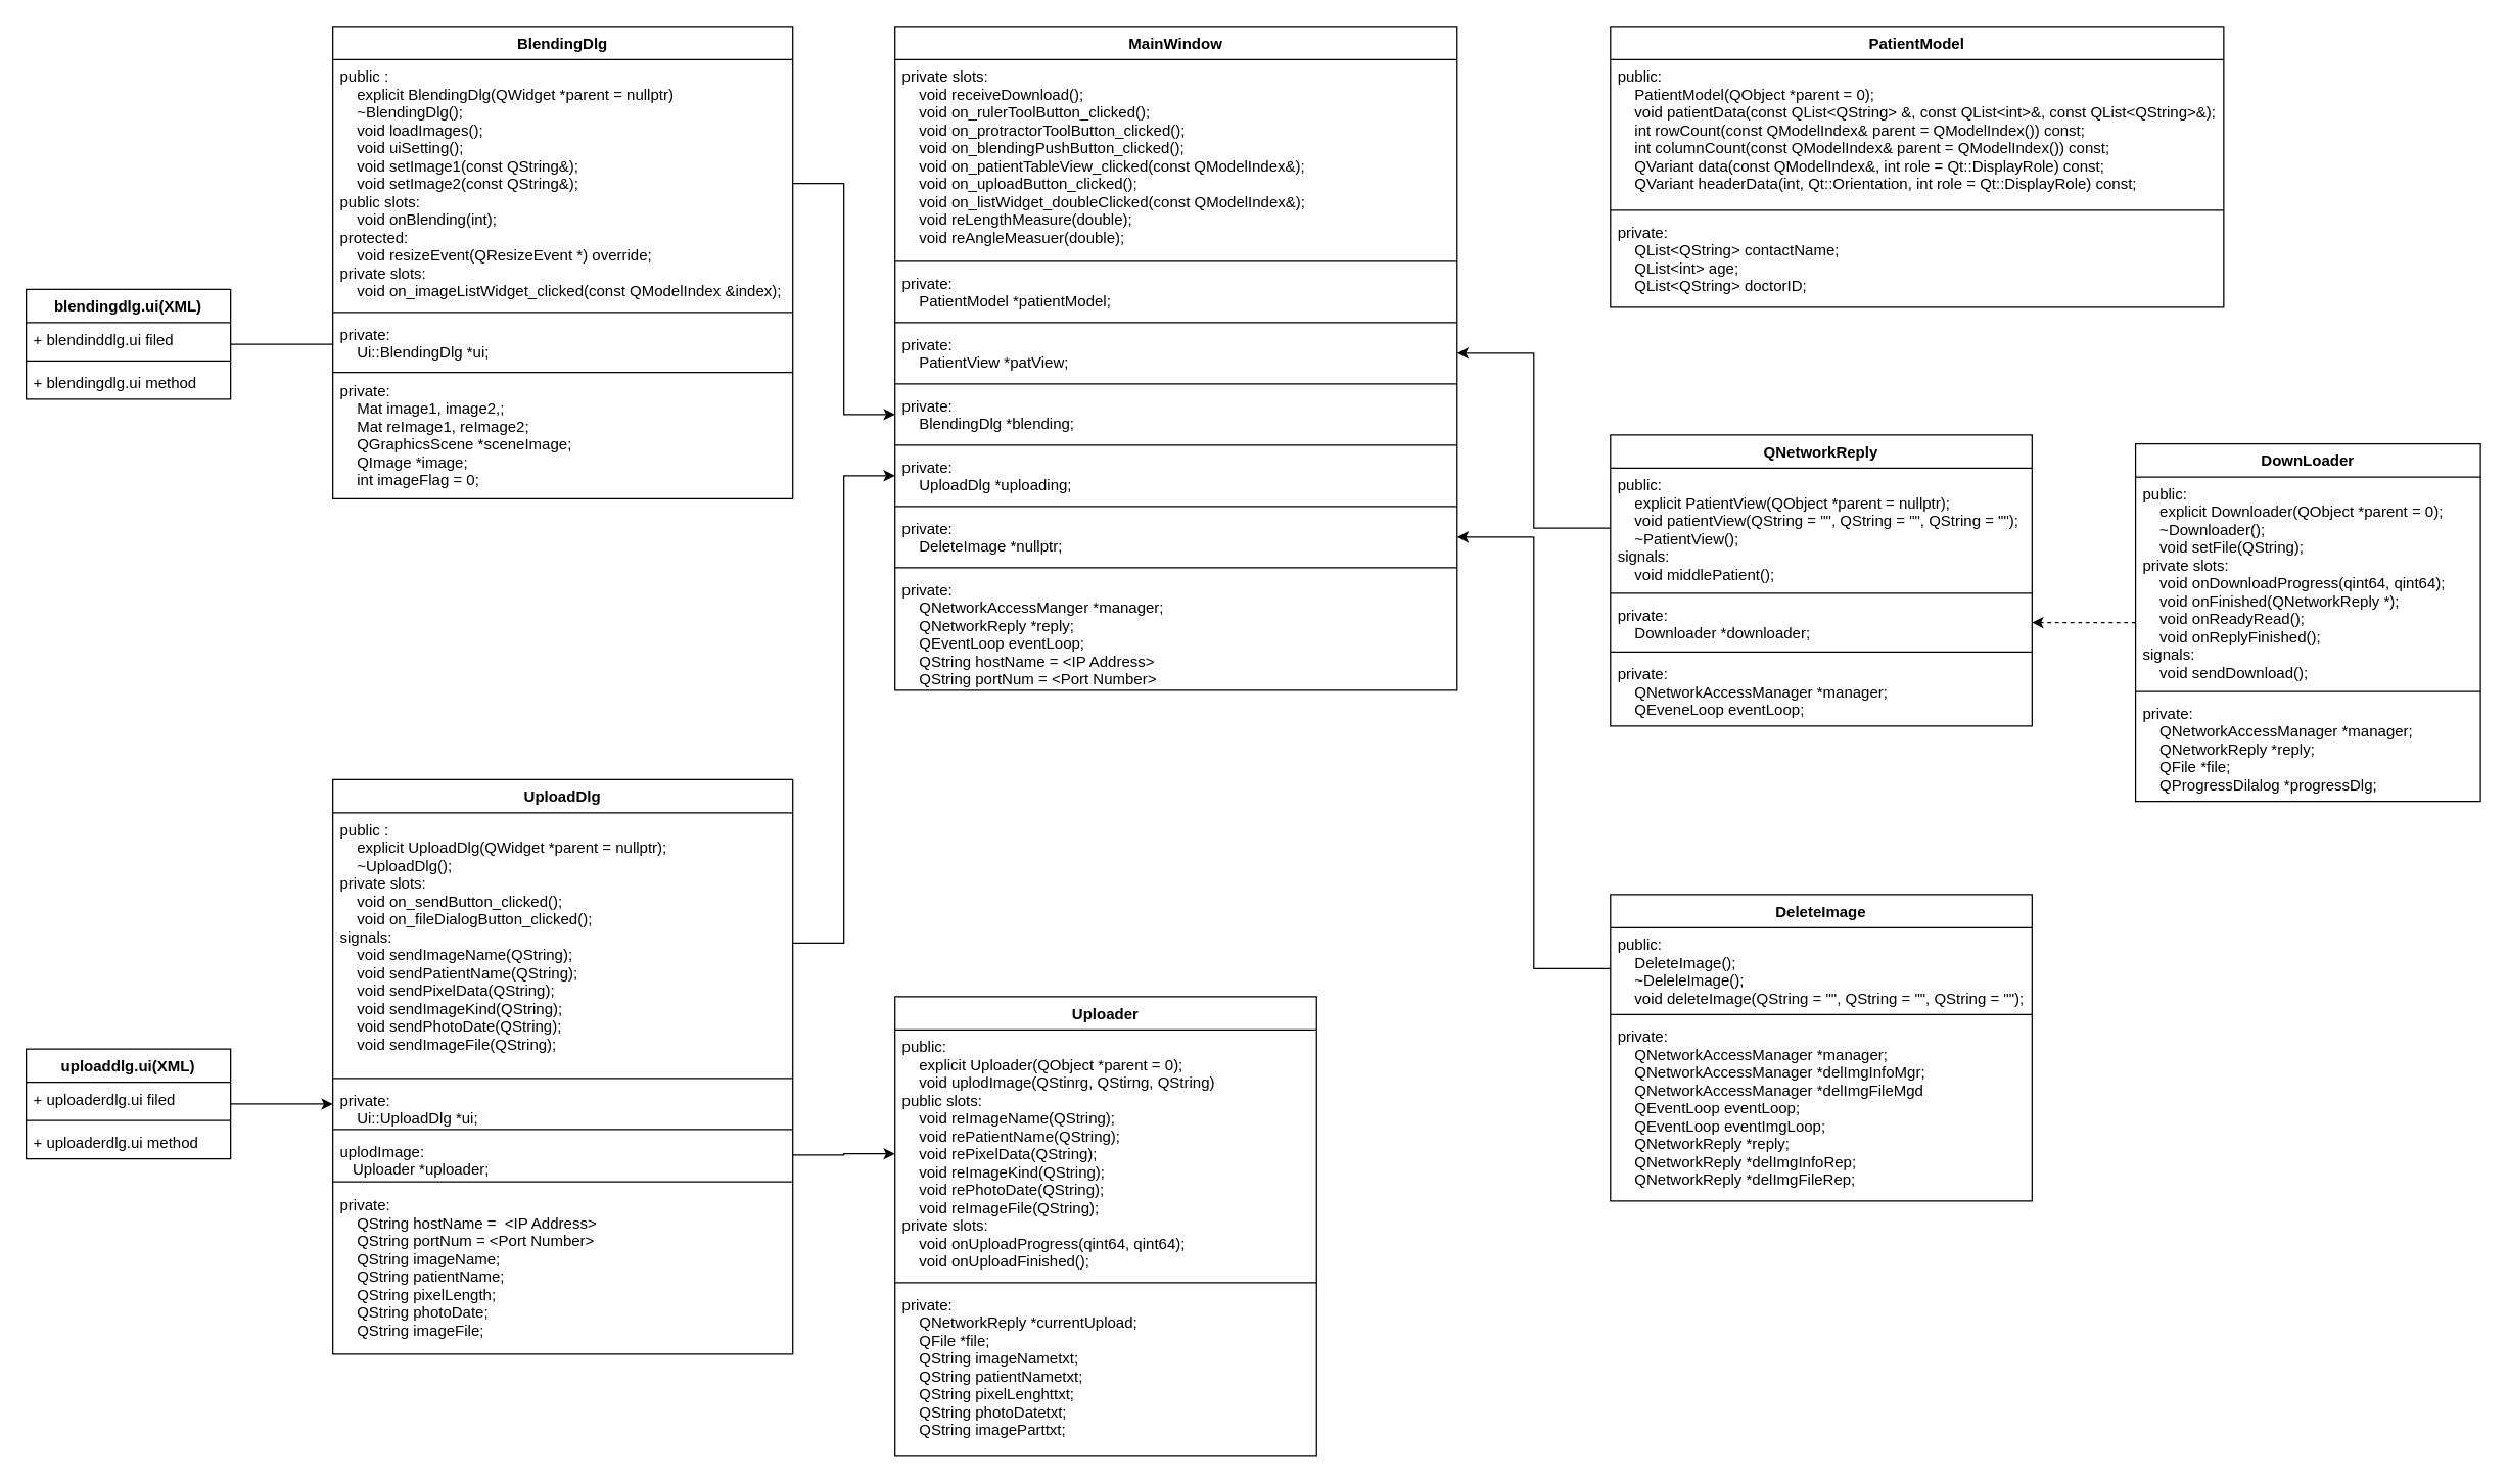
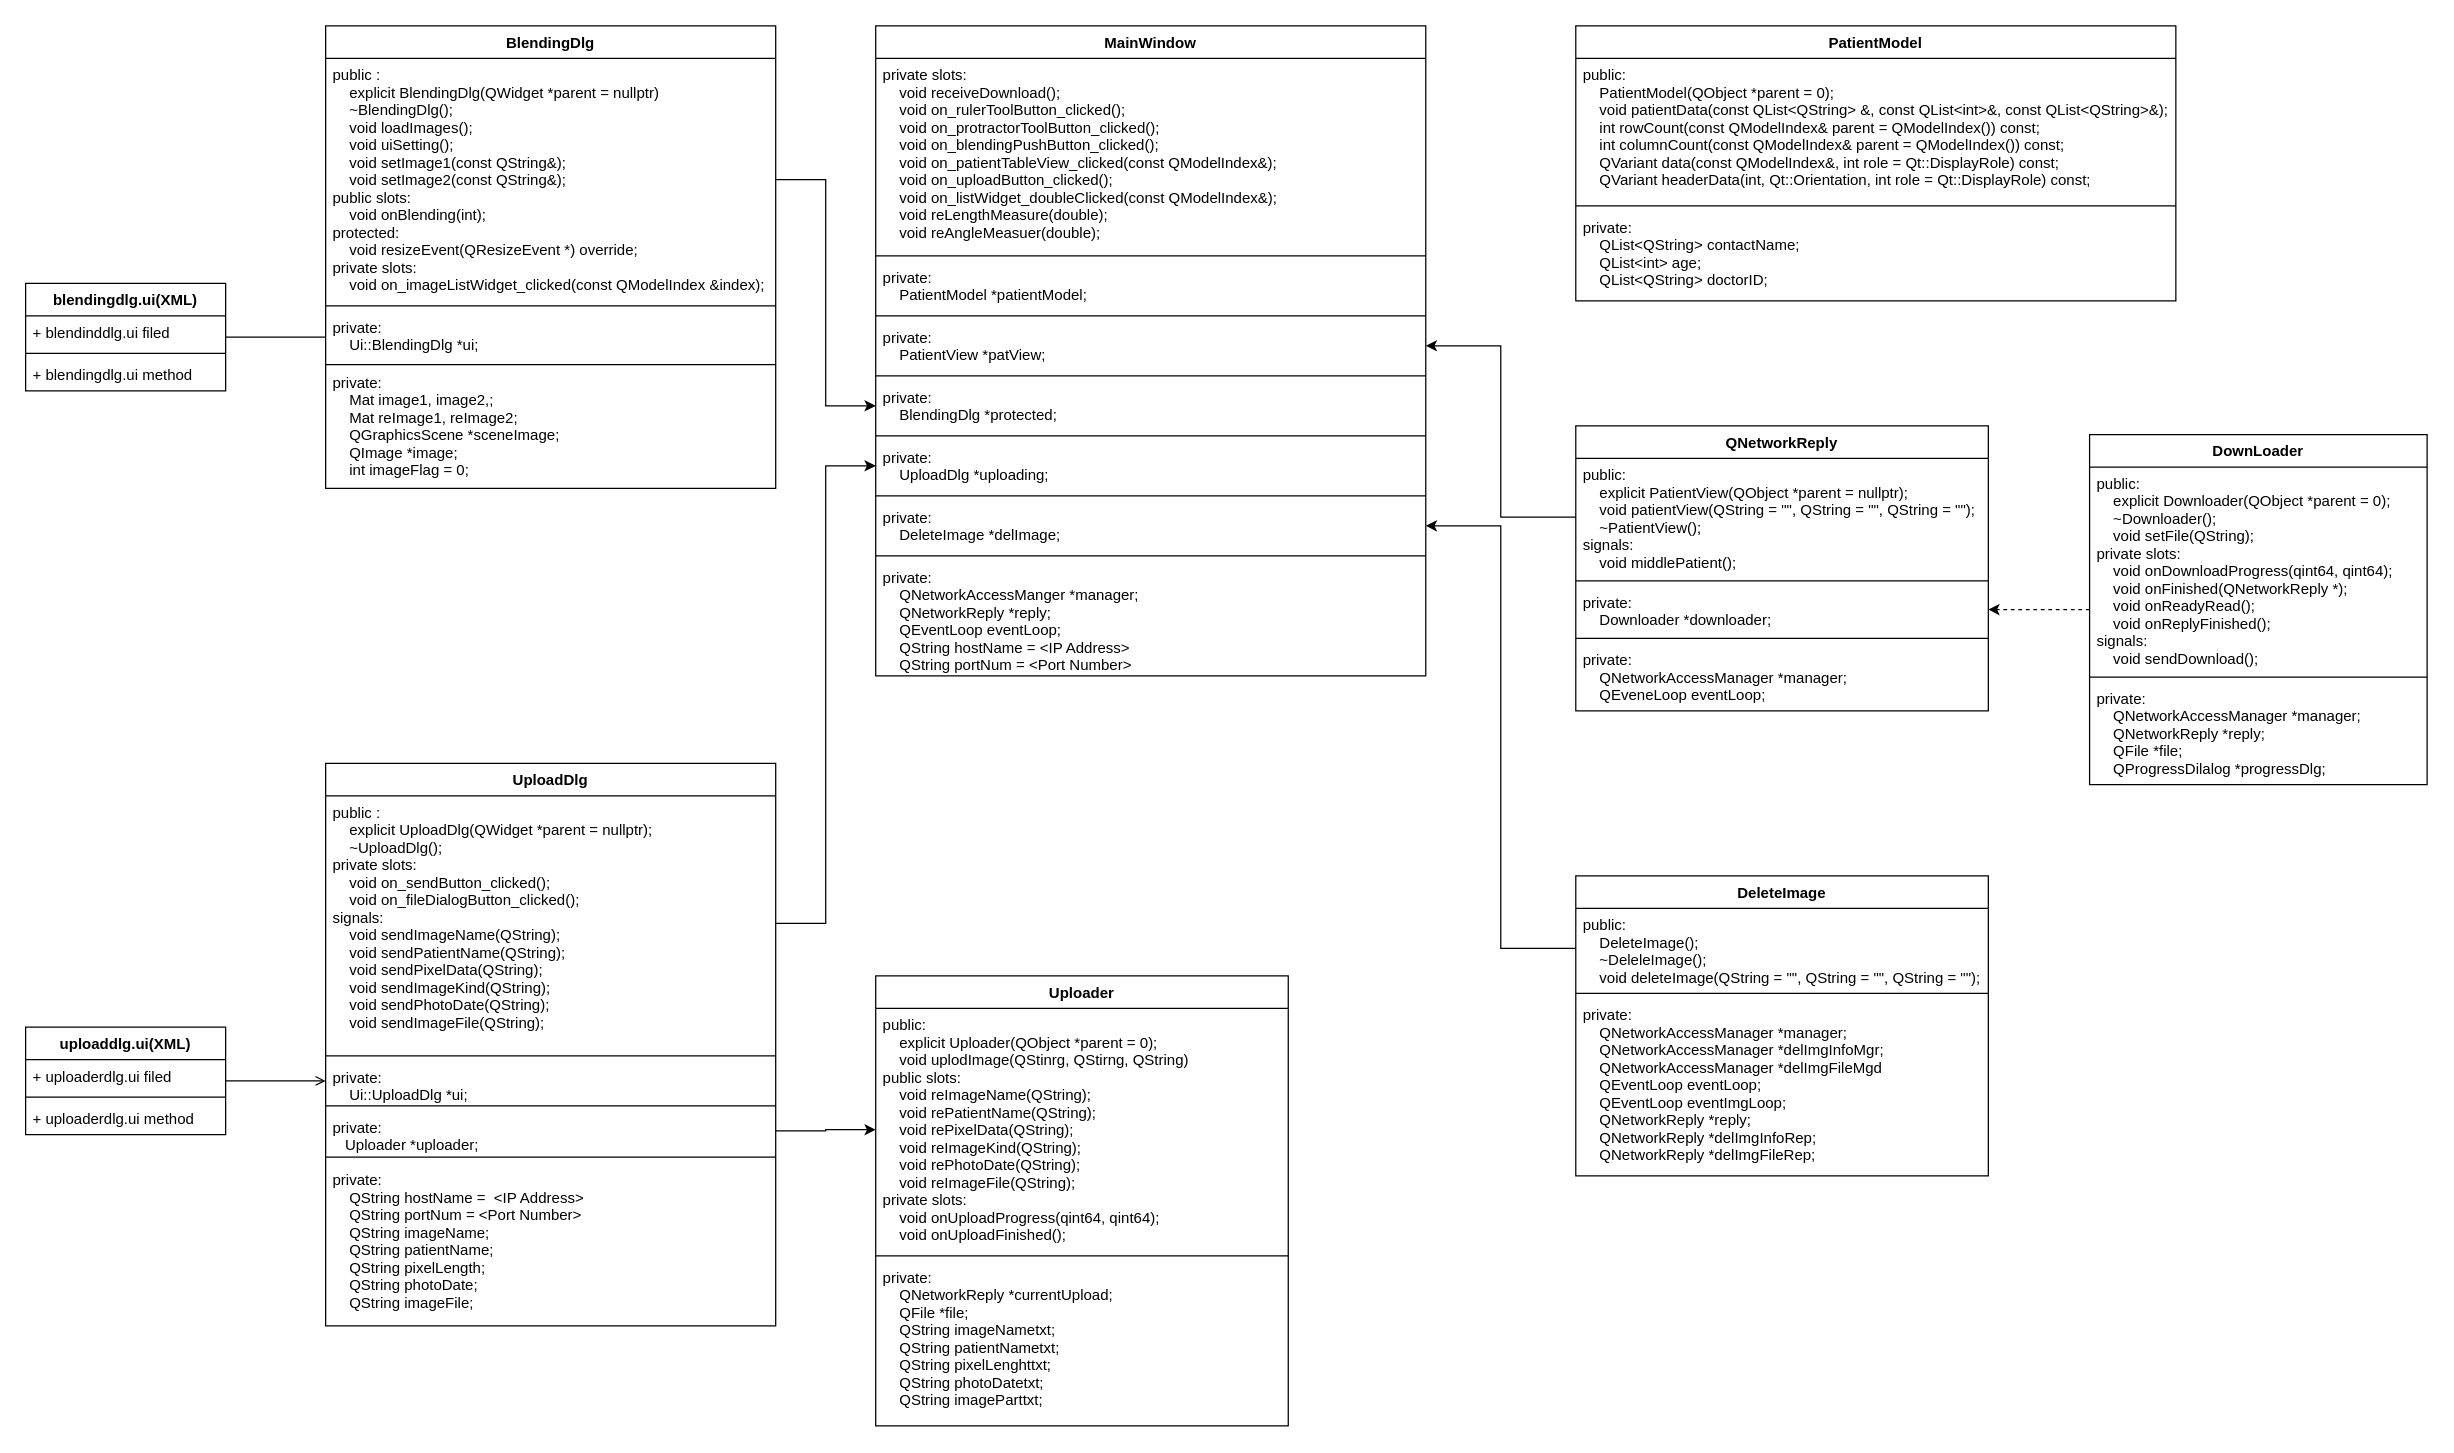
- <mxCell id="9" value="private:&#10;    BlendingDlg *blending;    " style="text;strokeColor=none;fillColor=none;align=left;verticalAlign=top;spacingLeft=4;spacingRight=4;overflow=hidden;rotatable=0;points=[[0,0.5],[1,0.5]];portConstraint=eastwest;" vertex="1" parent="2"><mxGeometry y="284" width="440" height="40" as="geometry" /></mxCell>
+ <mxCell id="9" value="private:&#10;    BlendingDlg *protected;    " style="text;strokeColor=none;fillColor=none;align=left;verticalAlign=top;spacingLeft=4;spacingRight=4;overflow=hidden;rotatable=0;points=[[0,0.5],[1,0.5]];portConstraint=eastwest;" vertex="1" parent="2"><mxGeometry y="284" width="440" height="40" as="geometry" /></mxCell>
- <mxCell id="13" value="private:&#10;    DeleteImage *nullptr;" style="text;strokeColor=none;fillColor=none;align=left;verticalAlign=top;spacingLeft=4;spacingRight=4;overflow=hidden;rotatable=0;points=[[0,0.5],[1,0.5]];portConstraint=eastwest;" vertex="1" parent="2"><mxGeometry y="380" width="440" height="40" as="geometry" /></mxCell>
+ <mxCell id="13" value="private:&#10;    DeleteImage *delImage;" style="text;strokeColor=none;fillColor=none;align=left;verticalAlign=top;spacingLeft=4;spacingRight=4;overflow=hidden;rotatable=0;points=[[0,0.5],[1,0.5]];portConstraint=eastwest;" vertex="1" parent="2"><mxGeometry y="380" width="440" height="40" as="geometry" /></mxCell>
- <mxCell id="59" style="edgeStyle=orthogonalEdgeStyle;rounded=0;orthogonalLoop=1;jettySize=auto;html=1;entryX=0;entryY=0.5;entryDx=0;entryDy=0;" edge="1" parent="1" source="60" target="44"><mxGeometry relative="1" as="geometry" /></mxCell>
+ <mxCell id="59" style="edgeStyle=orthogonalEdgeStyle;rounded=0;orthogonalLoop=1;jettySize=auto;html=1;entryX=0;entryY=0.5;entryDx=0;entryDy=0;endArrow=open;" edge="1" parent="1" source="60" target="44"><mxGeometry relative="1" as="geometry" /></mxCell>
- <mxCell id="46" value="uplodImage:&#10;   Uploader *uploader;" style="text;strokeColor=none;fillColor=none;align=left;verticalAlign=top;spacingLeft=4;spacingRight=4;overflow=hidden;rotatable=0;points=[[0,0.5],[1,0.5]];portConstraint=eastwest;" vertex="1" parent="41"><mxGeometry y="278" width="360" height="32" as="geometry" /></mxCell>
+ <mxCell id="46" value="private:&#10;   Uploader *uploader;" style="text;strokeColor=none;fillColor=none;align=left;verticalAlign=top;spacingLeft=4;spacingRight=4;overflow=hidden;rotatable=0;points=[[0,0.5],[1,0.5]];portConstraint=eastwest;" vertex="1" parent="41"><mxGeometry y="278" width="360" height="32" as="geometry" /></mxCell>
